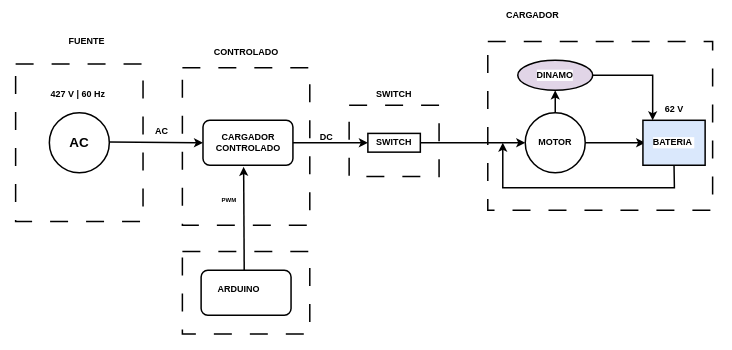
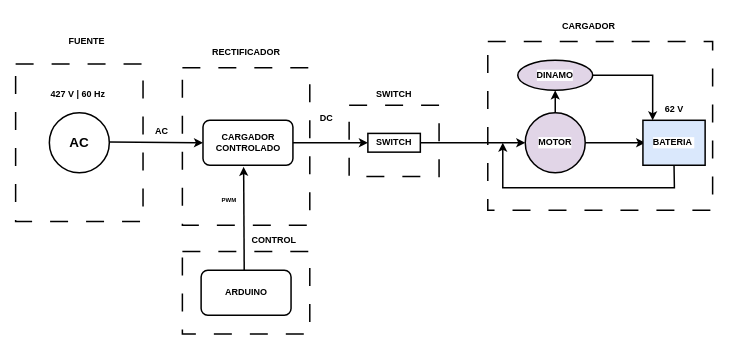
- <mxCell id="34" value="CARGADOR" style="text;html=1;strokeColor=none;fillColor=none;align=center;verticalAlign=middle;whiteSpace=wrap;rounded=0;fontStyle=1;strokeWidth=2;labelBackgroundColor=#FFFFFF;labelBorderColor=none;" vertex="1" parent="1"><mxGeometry x="655" y="5" width="110" height="30" as="geometry" /></mxCell>
+ <mxCell id="34" value="CARGADOR" style="text;html=1;strokeColor=none;fillColor=none;align=center;verticalAlign=middle;whiteSpace=wrap;rounded=0;fontStyle=1;strokeWidth=2;labelBackgroundColor=#FFFFFF;labelBorderColor=none;" vertex="1" parent="1"><mxGeometry x="730" y="20" width="110" height="30" as="geometry" /></mxCell>
- <mxCell id="12" value="CONTROLADO" style="text;html=1;strokeColor=none;fillColor=none;align=center;verticalAlign=middle;whiteSpace=wrap;rounded=0;fontStyle=1;strokeWidth=2;labelBackgroundColor=#FFFFFF;labelBorderColor=none;" parent="1" vertex="1"><mxGeometry x="297.5" y="55" width="60" height="30" as="geometry" /></mxCell>
+ <mxCell id="12" value="RECTIFICADOR" style="text;html=1;strokeColor=none;fillColor=none;align=center;verticalAlign=middle;whiteSpace=wrap;rounded=0;fontStyle=1;strokeWidth=2;labelBackgroundColor=#FFFFFF;labelBorderColor=none;" parent="1" vertex="1"><mxGeometry x="297.5" y="55" width="60" height="30" as="geometry" /></mxCell>
- <mxCell id="21" value="DC" style="text;html=1;strokeColor=none;fillColor=none;align=center;verticalAlign=middle;whiteSpace=wrap;rounded=0;fontStyle=1;strokeWidth=2;labelBackgroundColor=#FFFFFF;labelBorderColor=none;" vertex="1" parent="1"><mxGeometry x="420" y="175" width="30" height="15" as="geometry" /></mxCell>
+ <mxCell id="21" value="DC" style="text;html=1;strokeColor=none;fillColor=none;align=center;verticalAlign=middle;whiteSpace=wrap;rounded=0;fontStyle=1;strokeWidth=2;labelBackgroundColor=#FFFFFF;labelBorderColor=none;" vertex="1" parent="1"><mxGeometry x="420" y="150" width="30" height="15" as="geometry" /></mxCell>
- <mxCell id="20" value="MOTOR" style="ellipse;whiteSpace=wrap;html=1;aspect=fixed;fontStyle=1;strokeWidth=2;labelBackgroundColor=#FFFFFF;labelBorderColor=none;" vertex="1" parent="1"><mxGeometry x="700" y="150" width="80" height="80" as="geometry" /></mxCell>
+ <mxCell id="20" value="MOTOR" style="ellipse;whiteSpace=wrap;html=1;aspect=fixed;fontStyle=1;strokeWidth=2;labelBackgroundColor=#FFFFFF;labelBorderColor=none;fillColor=#e1d5e7;" vertex="1" parent="1"><mxGeometry x="700" y="150" width="80" height="80" as="geometry" /></mxCell>
+ <mxCell id="18" value="CONTROL" style="text;html=1;strokeColor=none;fillColor=none;align=center;verticalAlign=middle;whiteSpace=wrap;rounded=0;fontStyle=1;strokeWidth=2;labelBackgroundColor=#FFFFFF;labelBorderColor=none;" vertex="1" parent="1"><mxGeometry x="335" y="305" width="60" height="30" as="geometry" /></mxCell>
- <mxCell id="14" value="ARDUINO" style="text;html=1;strokeColor=none;fillColor=none;align=center;verticalAlign=middle;whiteSpace=wrap;rounded=0;fontStyle=1;strokeWidth=2;labelBackgroundColor=#FFFFFF;labelBorderColor=none;" parent="1" vertex="1"><mxGeometry x="287.5" y="370" width="60" height="30" as="geometry" /></mxCell>
+ <mxCell id="14" value="ARDUINO" style="text;html=1;strokeColor=none;fillColor=none;align=center;verticalAlign=middle;whiteSpace=wrap;rounded=0;fontStyle=1;strokeWidth=2;labelBackgroundColor=#FFFFFF;labelBorderColor=none;" parent="1" vertex="1"><mxGeometry x="297.5" y="375" width="60" height="30" as="geometry" /></mxCell>
